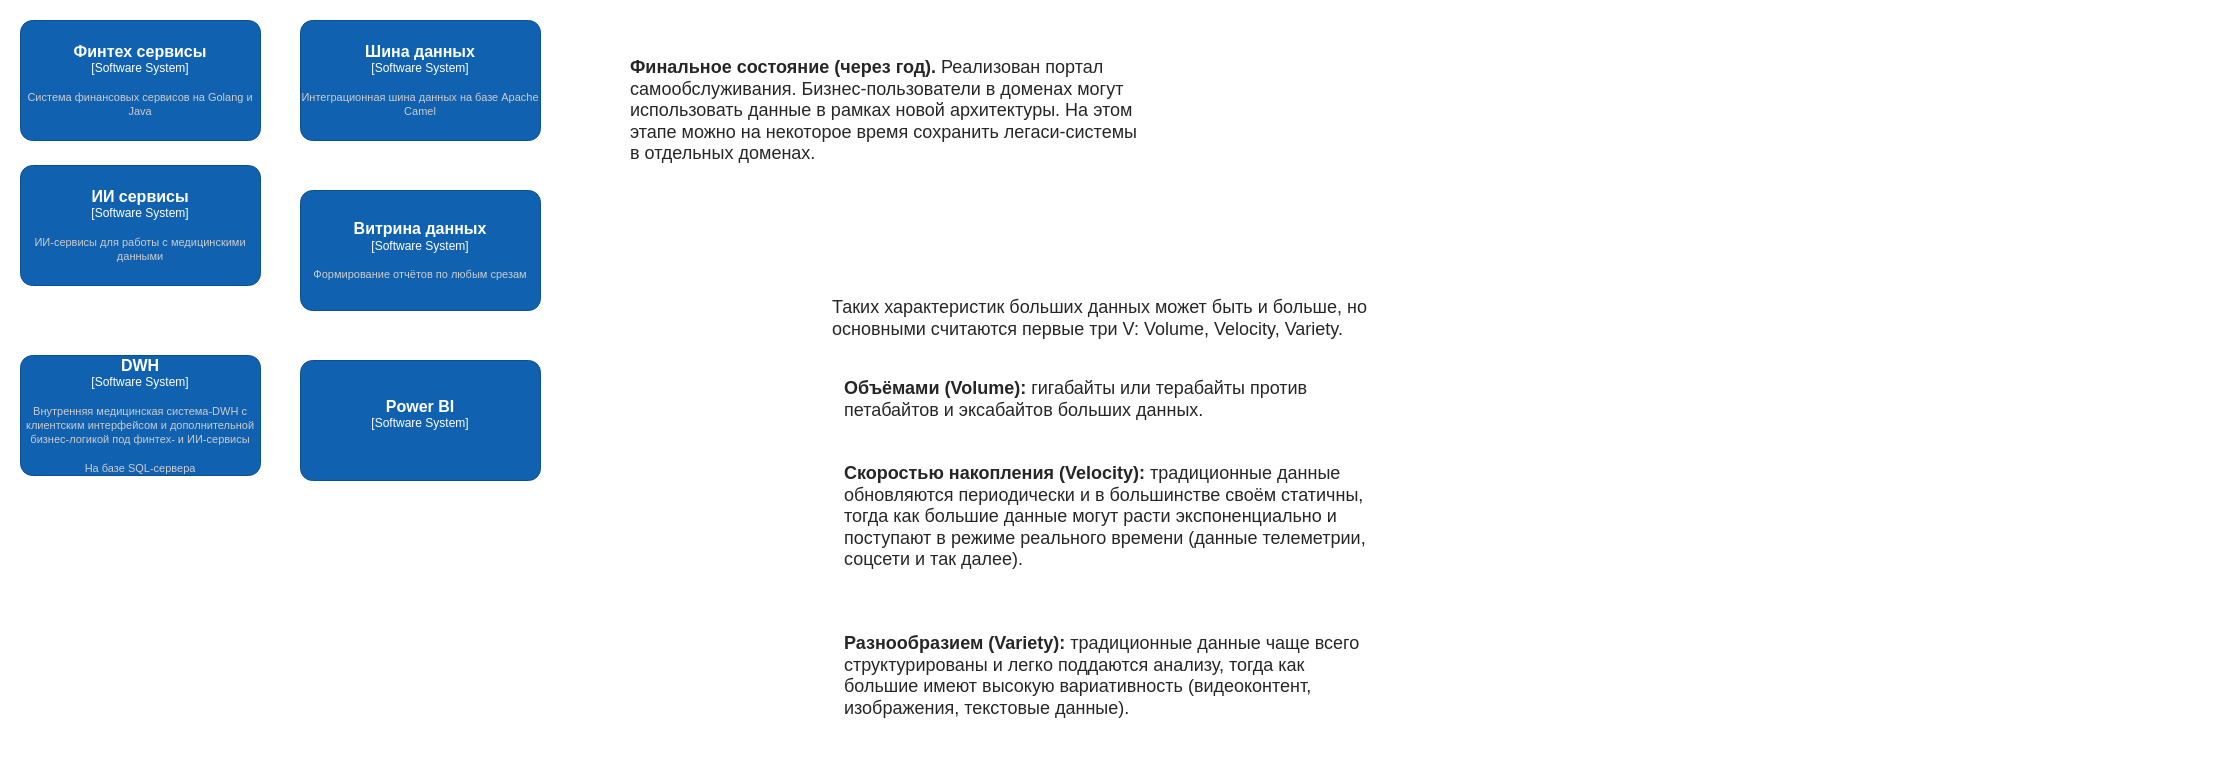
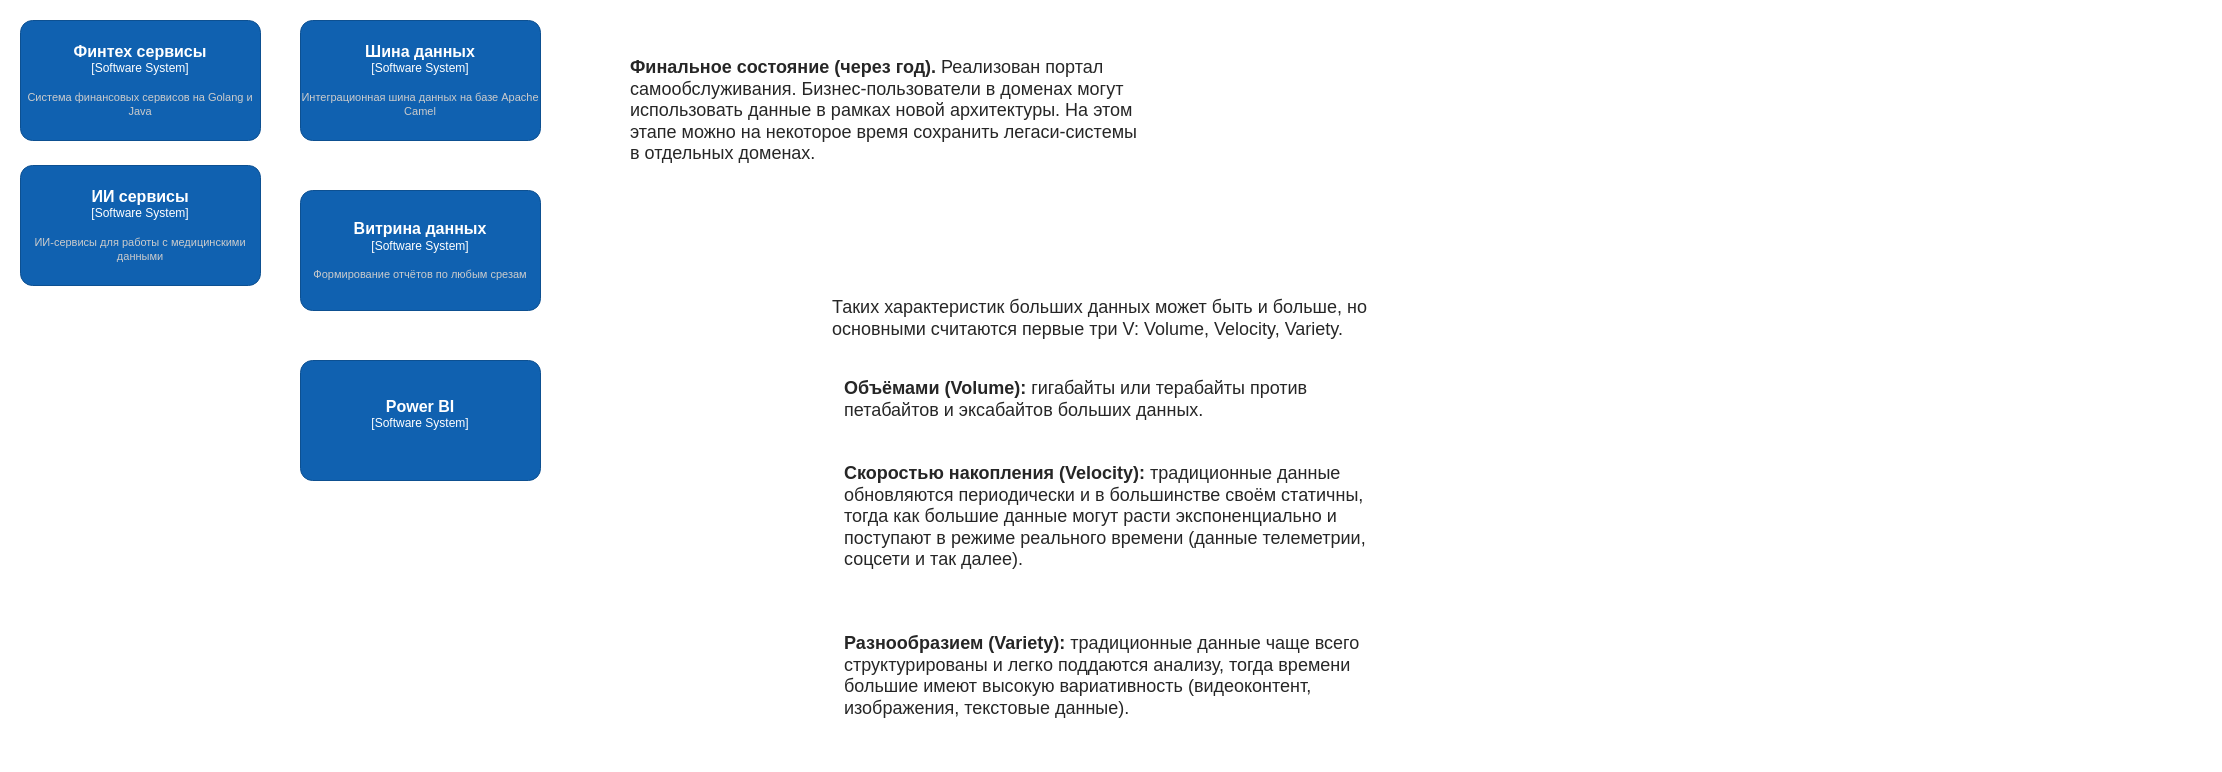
- <mxCell id="4" value="&lt;font style=&quot;font-size: 16px&quot;&gt;&lt;b&gt;DWH&lt;/b&gt;&lt;/font&gt;&lt;div&gt;[Software System]&lt;/div&gt;&lt;br&gt;&lt;div&gt;&lt;font style=&quot;font-size: 11px&quot;&gt;&lt;font color=&quot;#cccccc&quot;&gt;Внутренняя медицинская система-DWH с клиентским интерфейсом и дополнительной бизнес-логикой под финтех- и ИИ-сервисы&#10;&#10;На базе SQL-сервера&lt;/font&gt;&lt;/div&gt;" style="rounded=1;whiteSpace=wrap;html=1;labelBackgroundColor=none;fillColor=#1061B0;fontColor=#ffffff;align=center;arcSize=10;strokeColor=#0D5091;metaEdit=1;resizable=0;points=[[0.25,0,0],[0.5,0,0],[0.75,0,0],[1,0.25,0],[1,0.5,0],[1,0.75,0],[0.75,1,0],[0.5,1,0],[0.25,1,0],[0,0.75,0],[0,0.5,0],[0,0.25,0]];" parent="1" vertex="1"><mxGeometry x="20" y="355" width="240" height="120" as="geometry" /></mxCell>
- <mxCell id="12" value="&lt;ul style=&quot;box-sizing: inherit; margin-top: var(--size-300, var(--base-unit, calc(1rem * var(--base-ratio, 1)))); padding: 0 0 0 var(--size-700, calc(var(--base-unit, calc(1rem * var(--base-ratio, 1))) * 2)); list-style: none; color: rgba(0, 0, 0, 0.85); font-family: &amp;quot;YS Text&amp;quot;, sans-serif; font-size: 18px; font-style: normal; font-variant-ligatures: normal; font-variant-caps: normal; font-weight: 400; letter-spacing: normal; orphans: 2; text-align: start; text-indent: 0px; text-transform: none; widows: 2; word-spacing: 0px; -webkit-text-stroke-width: 0px; background-color: rgb(255, 255, 255); text-decoration-thickness: initial; text-decoration-style: initial; text-decoration-color: initial;&quot;&gt;&lt;li style=&quot;box-sizing: inherit; position: relative; margin: 0 0 var(--size-100, calc(var(--base-unit, calc(1rem * var(--base-ratio, 1))) * 0.5));&quot;&gt;&lt;strong style=&quot;box-sizing: inherit;&quot;&gt;Разнообразием (Variety):&lt;/strong&gt; традиционные данные чаще всего структурированы и легко поддаются анализу, тогда как большие имеют высокую вариативность (видеоконтент, изображения, текстовые данные).&lt;/li&gt;&lt;/ul&gt;" style="text;whiteSpace=wrap;html=1;fontColor=#330000;" parent="1" vertex="1"><mxGeometry x="810" y="610" width="560" height="140" as="geometry" /></mxCell>
+ <mxCell id="12" value="&lt;ul style=&quot;box-sizing: inherit; margin-top: var(--size-300, var(--base-unit, calc(1rem * var(--base-ratio, 1)))); padding: 0 0 0 var(--size-700, calc(var(--base-unit, calc(1rem * var(--base-ratio, 1))) * 2)); list-style: none; color: rgba(0, 0, 0, 0.85); font-family: &amp;quot;YS Text&amp;quot;, sans-serif; font-size: 18px; font-style: normal; font-variant-ligatures: normal; font-variant-caps: normal; font-weight: 400; letter-spacing: normal; orphans: 2; text-align: start; text-indent: 0px; text-transform: none; widows: 2; word-spacing: 0px; -webkit-text-stroke-width: 0px; background-color: rgb(255, 255, 255); text-decoration-thickness: initial; text-decoration-style: initial; text-decoration-color: initial;&quot;&gt;&lt;li style=&quot;box-sizing: inherit; position: relative; margin: 0 0 var(--size-100, calc(var(--base-unit, calc(1rem * var(--base-ratio, 1))) * 0.5));&quot;&gt;&lt;strong style=&quot;box-sizing: inherit;&quot;&gt;Разнообразием (Variety):&lt;/strong&gt; традиционные данные чаще всего структурированы и легко поддаются анализу, тогда времени большие имеют высокую вариативность (видеоконтент, изображения, текстовые данные).&lt;/li&gt;&lt;/ul&gt;" style="text;whiteSpace=wrap;html=1;fontColor=#330000;" parent="1" vertex="1"><mxGeometry x="810" y="610" width="560" height="140" as="geometry" /></mxCell>
